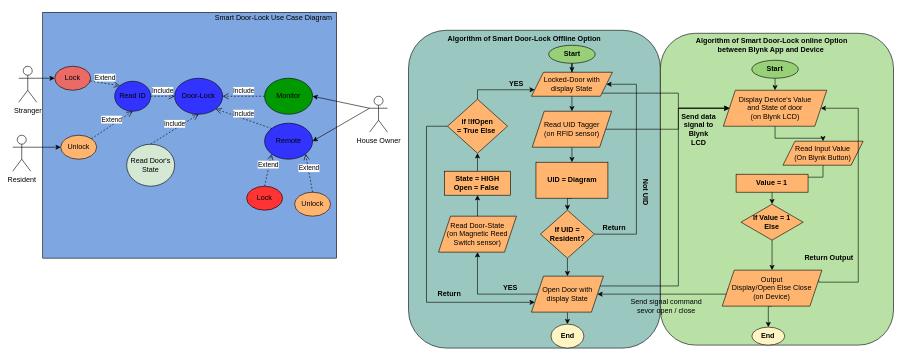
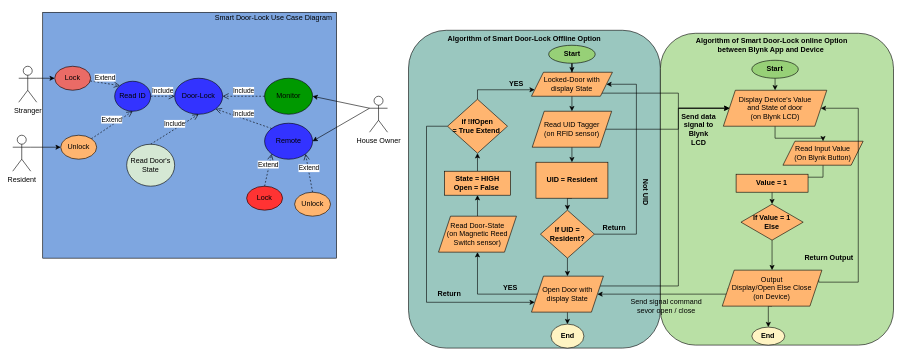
- <mxCell id="52" value="&lt;b&gt;if !IfOpen &lt;br&gt;= True Else&amp;nbsp;&lt;/b&gt;" style="rhombus;whiteSpace=wrap;html=1;fillColor=#FFB570;" parent="1" vertex="1"><mxGeometry x="745" y="165" width="100" height="90" as="geometry" /></mxCell>
+ <mxCell id="52" value="&lt;b&gt;if !IfOpen &lt;br&gt;= True Extend&amp;nbsp;&lt;/b&gt;" style="rhombus;whiteSpace=wrap;html=1;fillColor=#FFB570;" parent="1" vertex="1"><mxGeometry x="745" y="165" width="100" height="90" as="geometry" /></mxCell>
- <mxCell id="38" value="&lt;b&gt;UID = Diagram&lt;/b&gt;" style="rounded=0;whiteSpace=wrap;html=1;fillColor=#FFB570;" parent="1" vertex="1"><mxGeometry x="892.5" y="270" width="120" height="60" as="geometry" /></mxCell>
+ <mxCell id="38" value="&lt;b&gt;UID = Resident&lt;/b&gt;" style="rounded=0;whiteSpace=wrap;html=1;fillColor=#FFB570;" parent="1" vertex="1"><mxGeometry x="892.5" y="270" width="120" height="60" as="geometry" /></mxCell>
